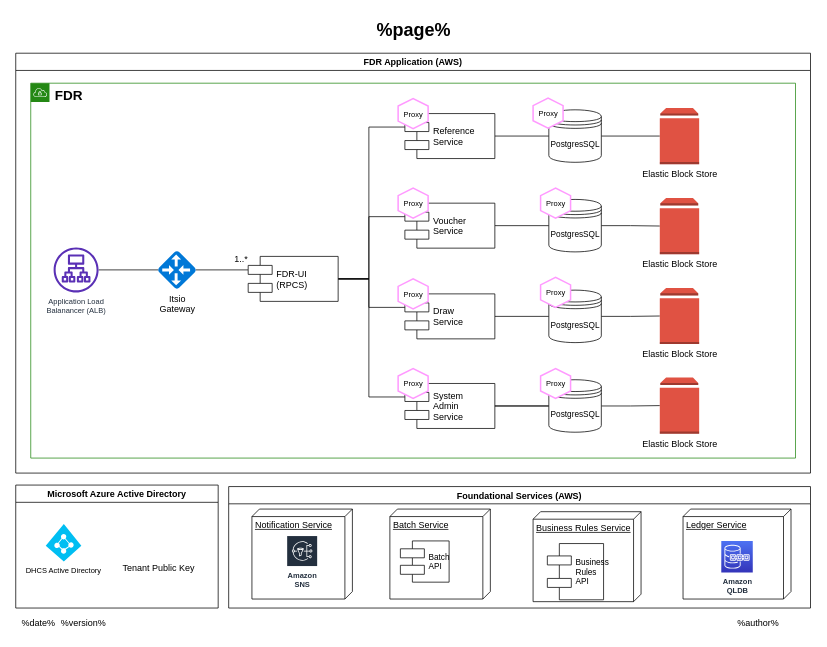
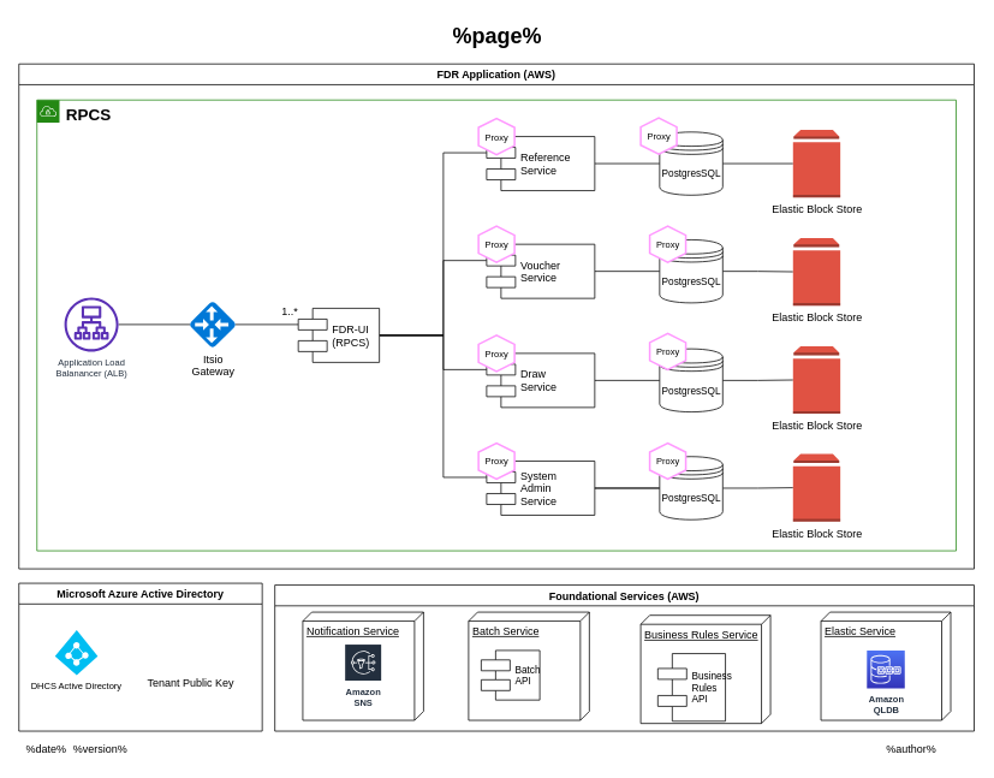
- <mxCell id="6" value="FDR" style="points=[[0,0],[0.25,0],[0.5,0],[0.75,0],[1,0],[1,0.25],[1,0.5],[1,0.75],[1,1],[0.75,1],[0.5,1],[0.25,1],[0,1],[0,0.75],[0,0.5],[0,0.25]];outlineConnect=0;gradientColor=none;html=1;whiteSpace=wrap;fontSize=18;fontStyle=1;shape=mxgraph.aws4.group;grIcon=mxgraph.aws4.group_vpc;strokeColor=#248814;fillColor=none;verticalAlign=top;align=left;spacingLeft=30;fontColor=#000000;dashed=0;labelBackgroundColor=none;labelBorderColor=none;" vertex="1" parent="5"><mxGeometry x="20" y="40" width="1020" height="500" as="geometry" /></mxCell>
+ <mxCell id="6" value="RPCS" style="points=[[0,0],[0.25,0],[0.5,0],[0.75,0],[1,0],[1,0.25],[1,0.5],[1,0.75],[1,1],[0.75,1],[0.5,1],[0.25,1],[0,1],[0,0.75],[0,0.5],[0,0.25]];outlineConnect=0;gradientColor=none;html=1;whiteSpace=wrap;fontSize=18;fontStyle=1;shape=mxgraph.aws4.group;grIcon=mxgraph.aws4.group_vpc;strokeColor=#248814;fillColor=none;verticalAlign=top;align=left;spacingLeft=30;fontColor=#000000;dashed=0;labelBackgroundColor=none;labelBorderColor=none;" vertex="1" parent="5"><mxGeometry x="20" y="40" width="1020" height="500" as="geometry" /></mxCell>
- <mxCell id="15" value="FDR-UI&#10;(RPCS)" style="shape=component;align=left;spacingLeft=36;labelBackgroundColor=none;fontSize=12;fontColor=#000000;" vertex="1" parent="5"><mxGeometry x="310" y="271" width="120" height="60" as="geometry" /></mxCell>
+ <mxCell id="15" value="FDR-UI&#10;(RPCS)" style="shape=component;align=left;spacingLeft=36;labelBackgroundColor=none;fontSize=12;fontColor=#000000;" vertex="1" parent="5"><mxGeometry x="310" y="271" width="90" height="60" as="geometry" /></mxCell>
- <mxCell id="51" value="Ledger Service" style="verticalAlign=top;align=left;spacingTop=8;spacingLeft=2;spacingRight=12;shape=cube;size=10;direction=south;fontStyle=4;html=1;labelBackgroundColor=none;fontSize=12;fontColor=#000000;" vertex="1" parent="50"><mxGeometry width="144" height="120" as="geometry" /></mxCell>
+ <mxCell id="51" value="Elastic Service" style="verticalAlign=top;align=left;spacingTop=8;spacingLeft=2;spacingRight=12;shape=cube;size=10;direction=south;fontStyle=4;html=1;labelBackgroundColor=none;fontSize=12;fontColor=#000000;" vertex="1" parent="50"><mxGeometry width="144" height="120" as="geometry" /></mxCell>
